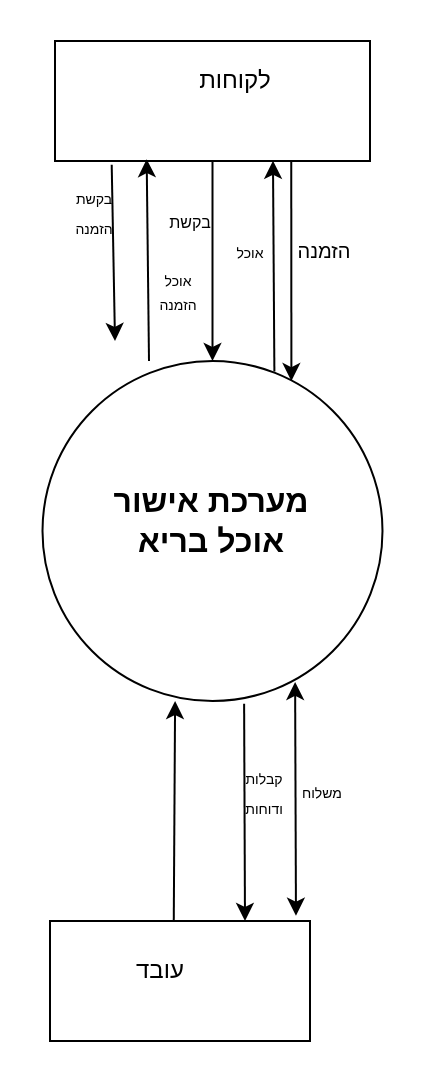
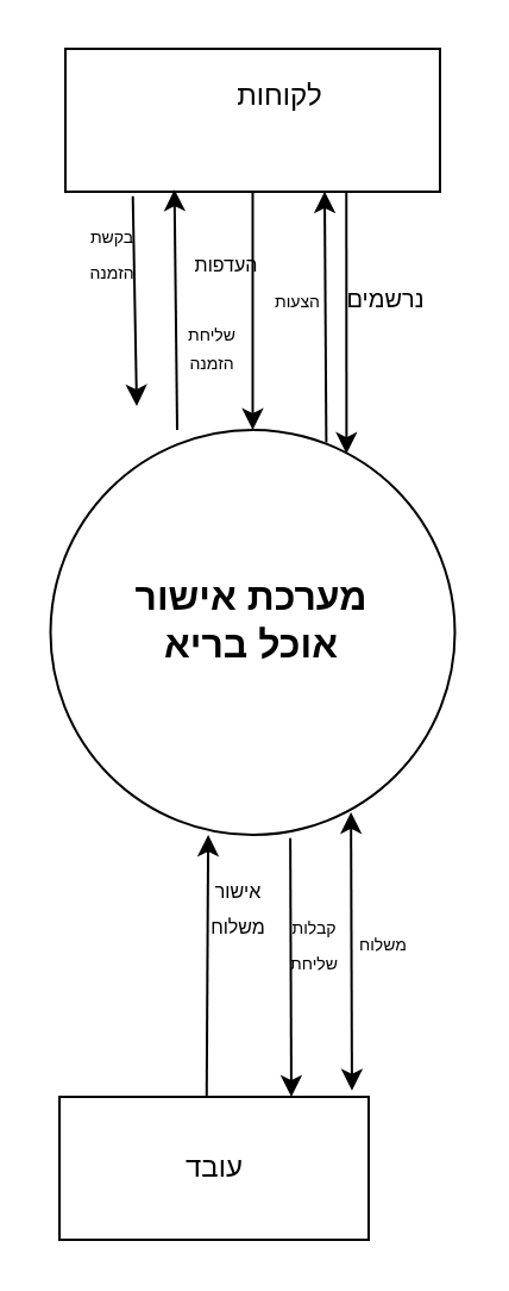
- <mxCell id="15" value="&lt;font style=&quot;font-size: 8px;&quot;&gt;בקשת&lt;/font&gt;" style="text;html=1;align=center;verticalAlign=middle;whiteSpace=wrap;rounded=0;" parent="1" vertex="1"><mxGeometry x="74.5" y="100" width="40" height="20" as="geometry" /></mxCell>
+ <mxCell id="15" value="&lt;font style=&quot;font-size: 8px;&quot;&gt;העדפות&lt;/font&gt;" style="text;html=1;align=center;verticalAlign=middle;whiteSpace=wrap;rounded=0;" parent="1" vertex="1"><mxGeometry x="74.5" y="100" width="40" height="20" as="geometry" /></mxCell>
- <mxCell id="13" value="&lt;font style=&quot;font-size: 7px;&quot;&gt;אוכל&lt;/font&gt;" style="text;html=1;align=center;verticalAlign=middle;whiteSpace=wrap;rounded=0;" parent="1" vertex="1"><mxGeometry x="94.5" y="110" width="60" height="30" as="geometry" /></mxCell>
+ <mxCell id="13" value="&lt;font style=&quot;font-size: 7px;&quot;&gt;הצעות&lt;/font&gt;" style="text;html=1;align=center;verticalAlign=middle;whiteSpace=wrap;rounded=0;" parent="1" vertex="1"><mxGeometry x="94.5" y="110" width="60" height="30" as="geometry" /></mxCell>
- <mxCell id="8" value="הזמנה" style="text;html=1;align=center;verticalAlign=middle;whiteSpace=wrap;rounded=0;fontSize=10;" parent="1" vertex="1"><mxGeometry x="132" y="110" width="60" height="30" as="geometry" /></mxCell>
+ <mxCell id="8" value="נרשמים" style="text;html=1;align=center;verticalAlign=middle;whiteSpace=wrap;rounded=0;fontSize=10;" parent="1" vertex="1"><mxGeometry x="132" y="110" width="60" height="30" as="geometry" /></mxCell>
- <mxCell id="9" value="&lt;font style=&quot;font-size: 7px;&quot;&gt;אוכל הזמנה&lt;/font&gt;" style="text;html=1;align=center;verticalAlign=middle;whiteSpace=wrap;rounded=0;fontSize=10;" parent="1" vertex="1"><mxGeometry x="74.5" y="140" width="27.5" height="10" as="geometry" /></mxCell>
+ <mxCell id="9" value="&lt;font style=&quot;font-size: 7px;&quot;&gt;שליחת הזמנה&lt;/font&gt;" style="text;html=1;align=center;verticalAlign=middle;whiteSpace=wrap;rounded=0;fontSize=10;" parent="1" vertex="1"><mxGeometry x="74.5" y="140" width="27.5" height="10" as="geometry" /></mxCell>
+ <mxCell id="21" value="&lt;span style=&quot;font-size: 8px;&quot;&gt;אישור משלוח&lt;/span&gt;" style="text;html=1;align=center;verticalAlign=middle;whiteSpace=wrap;rounded=0;" parent="1" vertex="1"><mxGeometry x="79.5" y="370" width="40" height="20" as="geometry" /></mxCell>
- <mxCell id="23" value="&lt;font style=&quot;font-size: 7px;&quot;&gt;קבלות ודוחות&lt;/font&gt;" style="text;html=1;align=center;verticalAlign=middle;whiteSpace=wrap;rounded=0;" vertex="1" parent="1"><mxGeometry x="122" y="380" width="20" height="30" as="geometry" /></mxCell>
+ <mxCell id="23" value="&lt;font style=&quot;font-size: 7px;&quot;&gt;קבלות שליחת&lt;/font&gt;" style="text;html=1;align=center;verticalAlign=middle;whiteSpace=wrap;rounded=0;" vertex="1" parent="1"><mxGeometry x="122" y="380" width="20" height="30" as="geometry" /></mxCell>
- <mxCell id="11" value="עובד" style="text;html=1;align=center;verticalAlign=middle;whiteSpace=wrap;rounded=0;" parent="1" vertex="1"><mxGeometry x="49.5" y="470" width="60" height="30" as="geometry" /></mxCell>
+ <mxCell id="11" value="עובד" style="text;html=1;align=center;verticalAlign=middle;whiteSpace=wrap;rounded=0;" parent="1" vertex="1"><mxGeometry x="59.5" y="475" width="60" height="30" as="geometry" /></mxCell>
